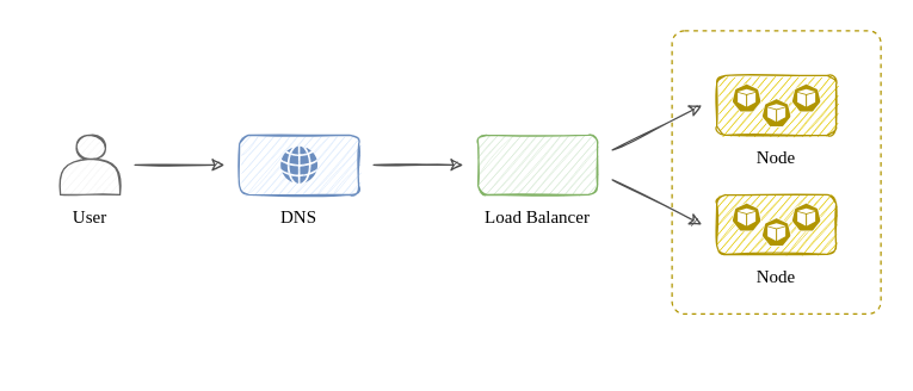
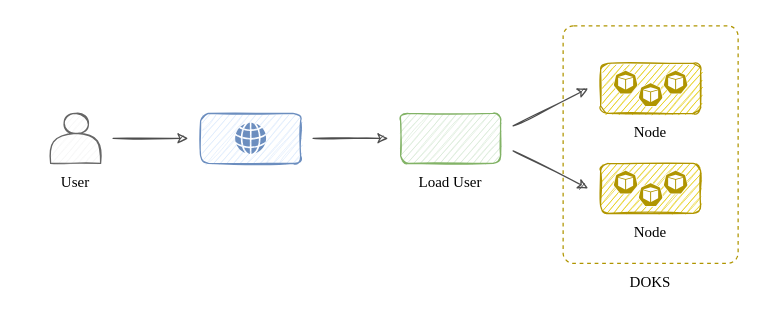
- <mxCell id="13" value="DNS" style="text;html=1;strokeColor=none;fillColor=none;align=center;verticalAlign=middle;whiteSpace=wrap;rounded=0;shadow=0;glass=0;sketch=1;fontFamily=Kalam;fontSource=https%3A%2F%2Ffonts.googleapis.com%2Fcss%3Ffamily%3DKalam;" vertex="1" parent="11"><mxGeometry y="40" width="80" height="30" as="geometry" /></mxCell>
- <mxCell id="18" value="Load Balancer" style="text;html=1;strokeColor=none;fillColor=none;align=center;verticalAlign=middle;whiteSpace=wrap;rounded=0;shadow=0;glass=0;sketch=1;fontFamily=Kalam;fontSource=https%3A%2F%2Ffonts.googleapis.com%2Fcss%3Ffamily%3DKalam;" vertex="1" parent="15"><mxGeometry y="40" width="80" height="30" as="geometry" /></mxCell>
+ <mxCell id="18" value="Load User" style="text;html=1;strokeColor=none;fillColor=none;align=center;verticalAlign=middle;whiteSpace=wrap;rounded=0;shadow=0;glass=0;sketch=1;fontFamily=Kalam;fontSource=https%3A%2F%2Ffonts.googleapis.com%2Fcss%3Ffamily%3DKalam;" vertex="1" parent="15"><mxGeometry y="40" width="80" height="30" as="geometry" /></mxCell>
+ <mxCell id="3" value="DOKS" style="text;html=1;strokeColor=none;fillColor=none;align=center;verticalAlign=middle;whiteSpace=wrap;rounded=0;shadow=0;glass=0;sketch=1;fontFamily=Kalam;fontSource=https%3A%2F%2Ffonts.googleapis.com%2Fcss%3Ffamily%3DKalam;" vertex="1" parent="1"><mxGeometry x="480" y="210" width="80" height="30" as="geometry" /></mxCell>
